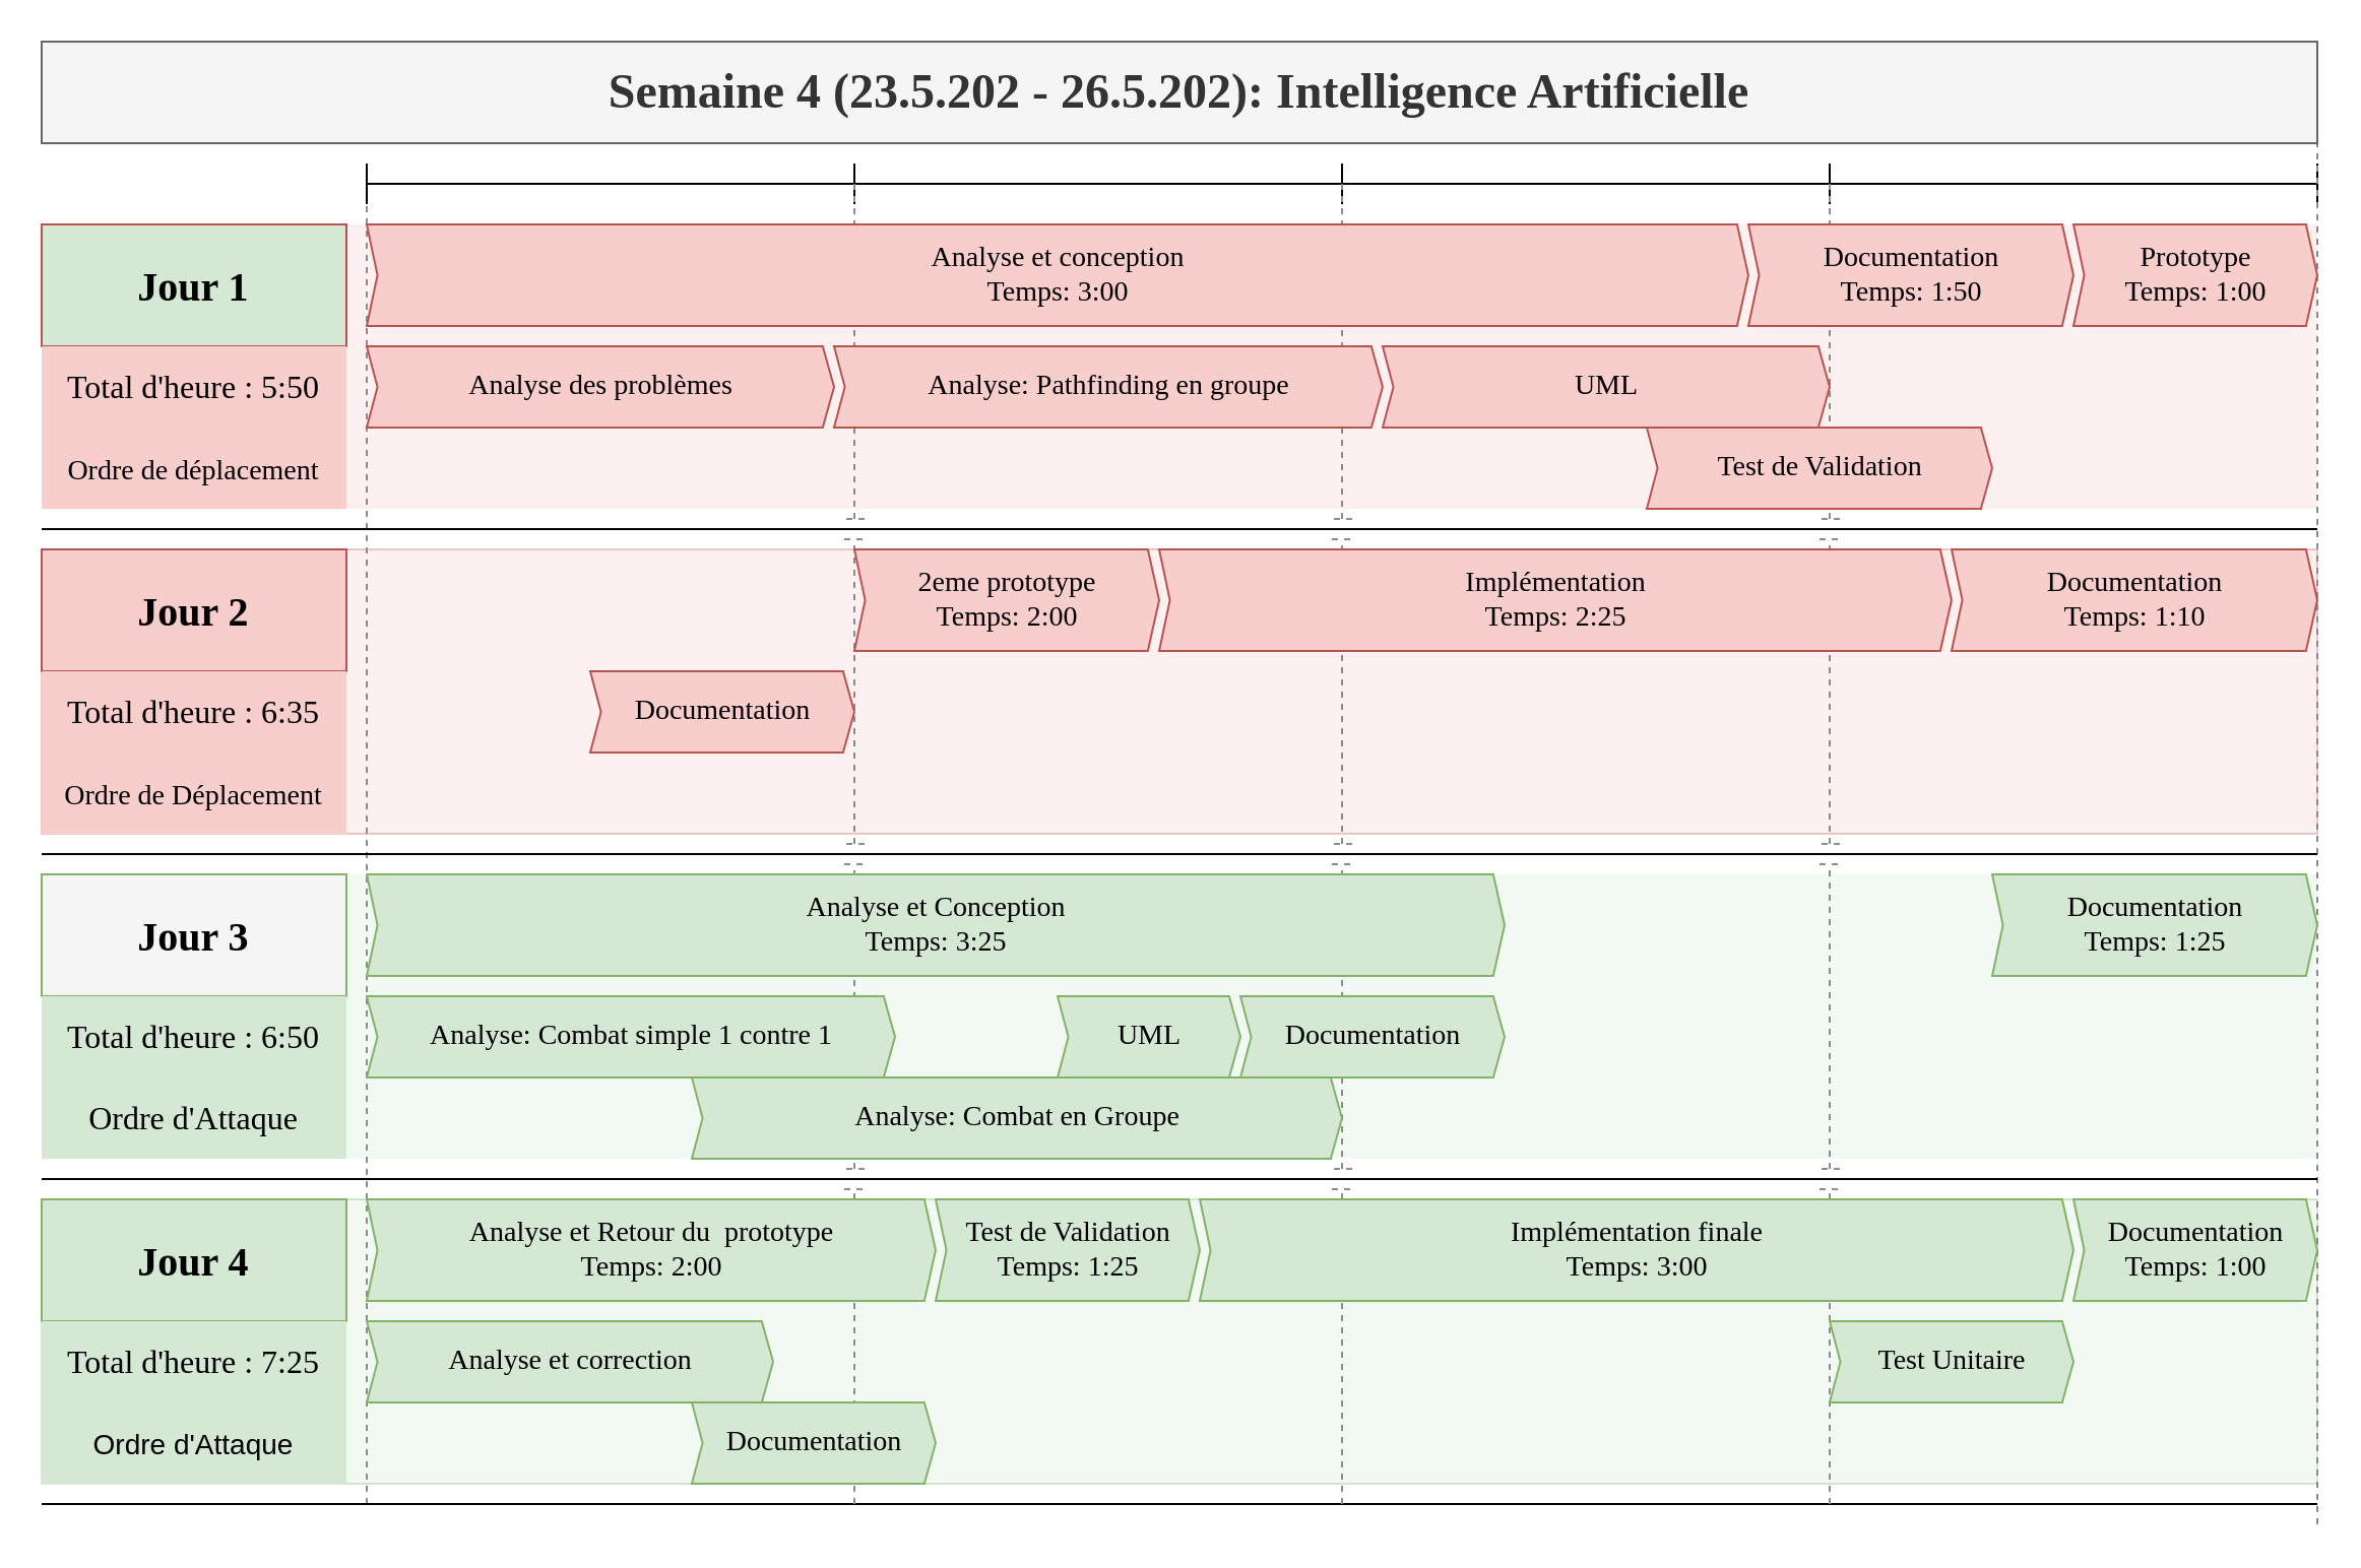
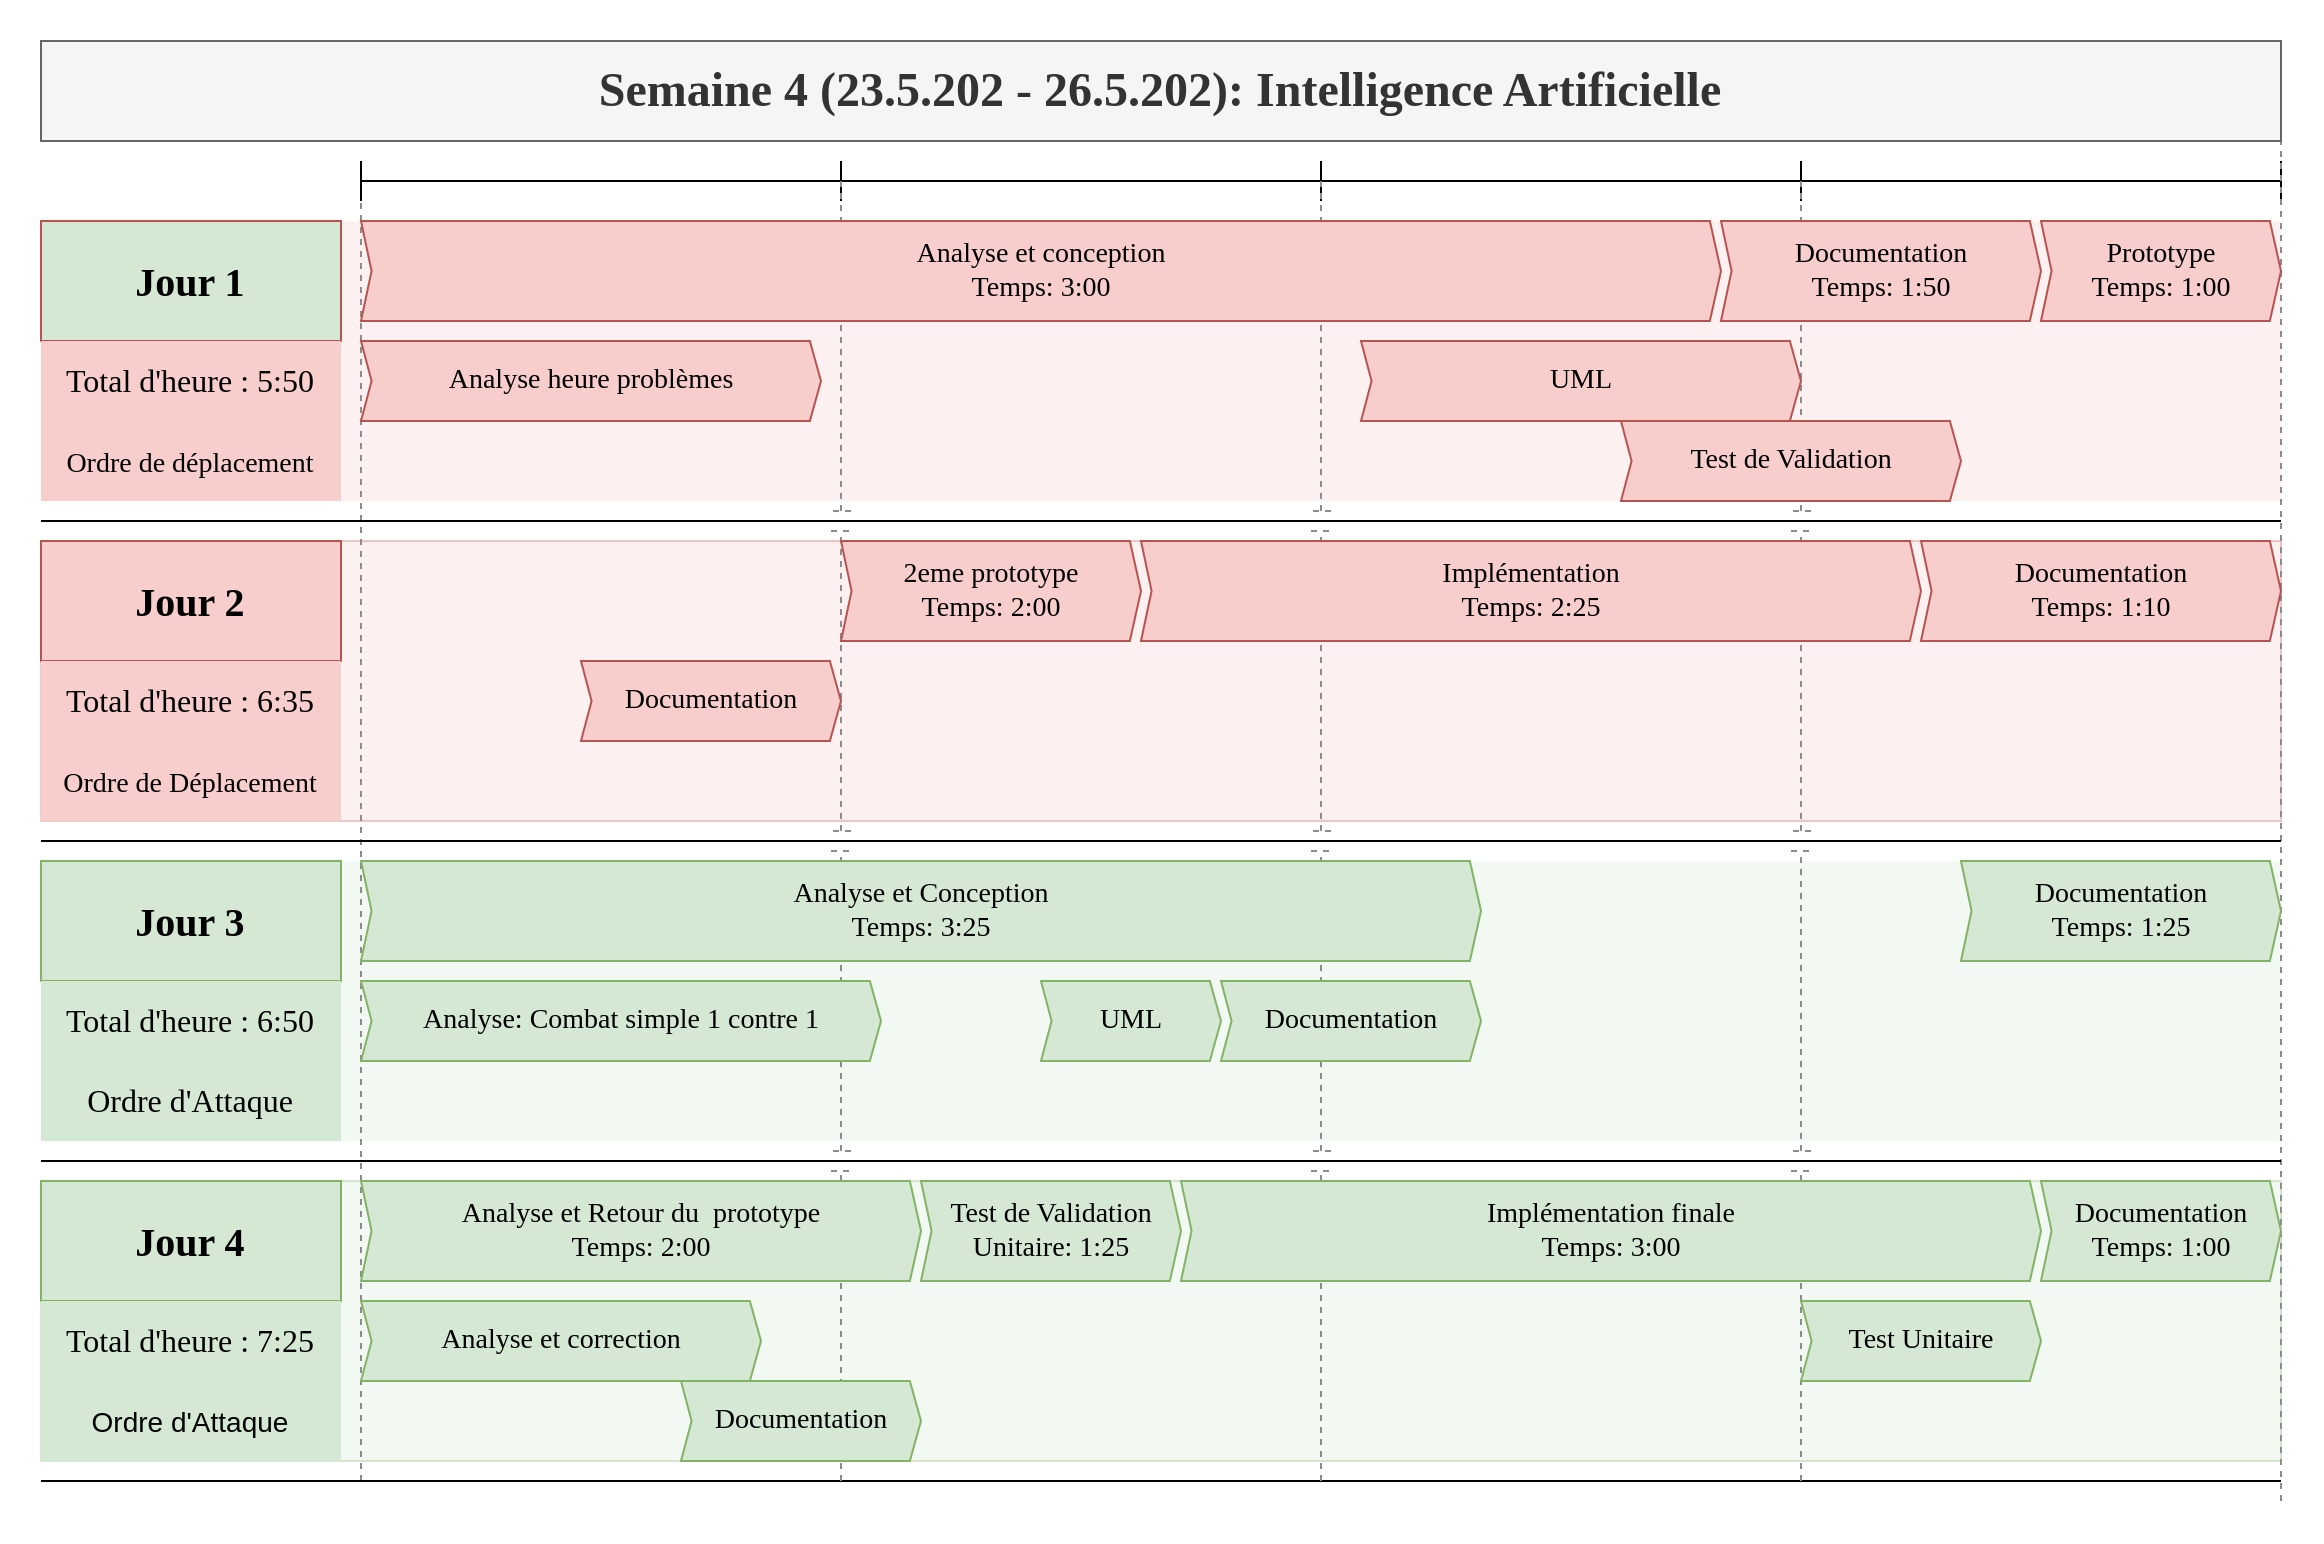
- <mxCell id="51" value="Analyse des problèmes" style="html=1;shape=mxgraph.infographic.ribbonSimple;notch1=5.29;notch2=5.57;align=center;verticalAlign=middle;fontSize=14;fontStyle=0;fillColor=#f8cecc;strokeColor=#b85450;fontFamily=Times New Roman;" parent="21" vertex="1"><mxGeometry x="180" y="170" width="230" height="40" as="geometry" /></mxCell>
+ <mxCell id="51" value="Analyse heure problèmes" style="html=1;shape=mxgraph.infographic.ribbonSimple;notch1=5.29;notch2=5.57;align=center;verticalAlign=middle;fontSize=14;fontStyle=0;fillColor=#f8cecc;strokeColor=#b85450;fontFamily=Times New Roman;" parent="21" vertex="1"><mxGeometry x="180" y="170" width="230" height="40" as="geometry" /></mxCell>
- <mxCell id="34" value="Analyse: Pathfinding en groupe" style="html=1;shape=mxgraph.infographic.ribbonSimple;notch1=5.29;notch2=5.57;align=center;verticalAlign=middle;fontSize=14;fontStyle=0;fillColor=#f8cecc;strokeColor=#b85450;fontFamily=Times New Roman;" parent="21" vertex="1"><mxGeometry x="410" y="170" width="270" height="40" as="geometry" /></mxCell>
- <mxCell id="19" value="Jour 3" style="rounded=0;whiteSpace=wrap;html=1;fillColor=#f5f5f5;strokeColor=#82b366;fontSize=20;fontStyle=1;fontFamily=Times New Roman;" parent="6" vertex="1"><mxGeometry x="20" y="430" width="150" height="60" as="geometry" /></mxCell>
+ <mxCell id="19" value="Jour 3" style="rounded=0;whiteSpace=wrap;html=1;fillColor=#d5e8d4;strokeColor=#82b366;fontSize=20;fontStyle=1;fontFamily=Times New Roman;" parent="6" vertex="1"><mxGeometry x="20" y="430" width="150" height="60" as="geometry" /></mxCell>
- <mxCell id="54" value="Analyse: Combat en Groupe" style="html=1;shape=mxgraph.infographic.ribbonSimple;notch1=5.29;notch2=5.57;align=center;verticalAlign=middle;fontSize=14;fontStyle=0;fillColor=#d5e8d4;strokeColor=#82b366;fontFamily=Times New Roman;" parent="21" vertex="1"><mxGeometry x="340" y="530" width="320" height="40" as="geometry" /></mxCell>
- <mxCell id="57" value="Test de Validation&lt;br&gt;Temps: 1:25" style="html=1;shape=mxgraph.infographic.ribbonSimple;notch1=5.29;notch2=5.57;align=center;verticalAlign=middle;fontSize=14;fontStyle=0;fillColor=#d5e8d4;strokeColor=#82b366;fontFamily=Times New Roman;" parent="21" vertex="1"><mxGeometry x="460" y="590" width="130" height="50" as="geometry" /></mxCell>
+ <mxCell id="57" value="Test de Validation&lt;br&gt;Unitaire: 1:25" style="html=1;shape=mxgraph.infographic.ribbonSimple;notch1=5.29;notch2=5.57;align=center;verticalAlign=middle;fontSize=14;fontStyle=0;fillColor=#d5e8d4;strokeColor=#82b366;fontFamily=Times New Roman;" parent="21" vertex="1"><mxGeometry x="460" y="590" width="130" height="50" as="geometry" /></mxCell>
